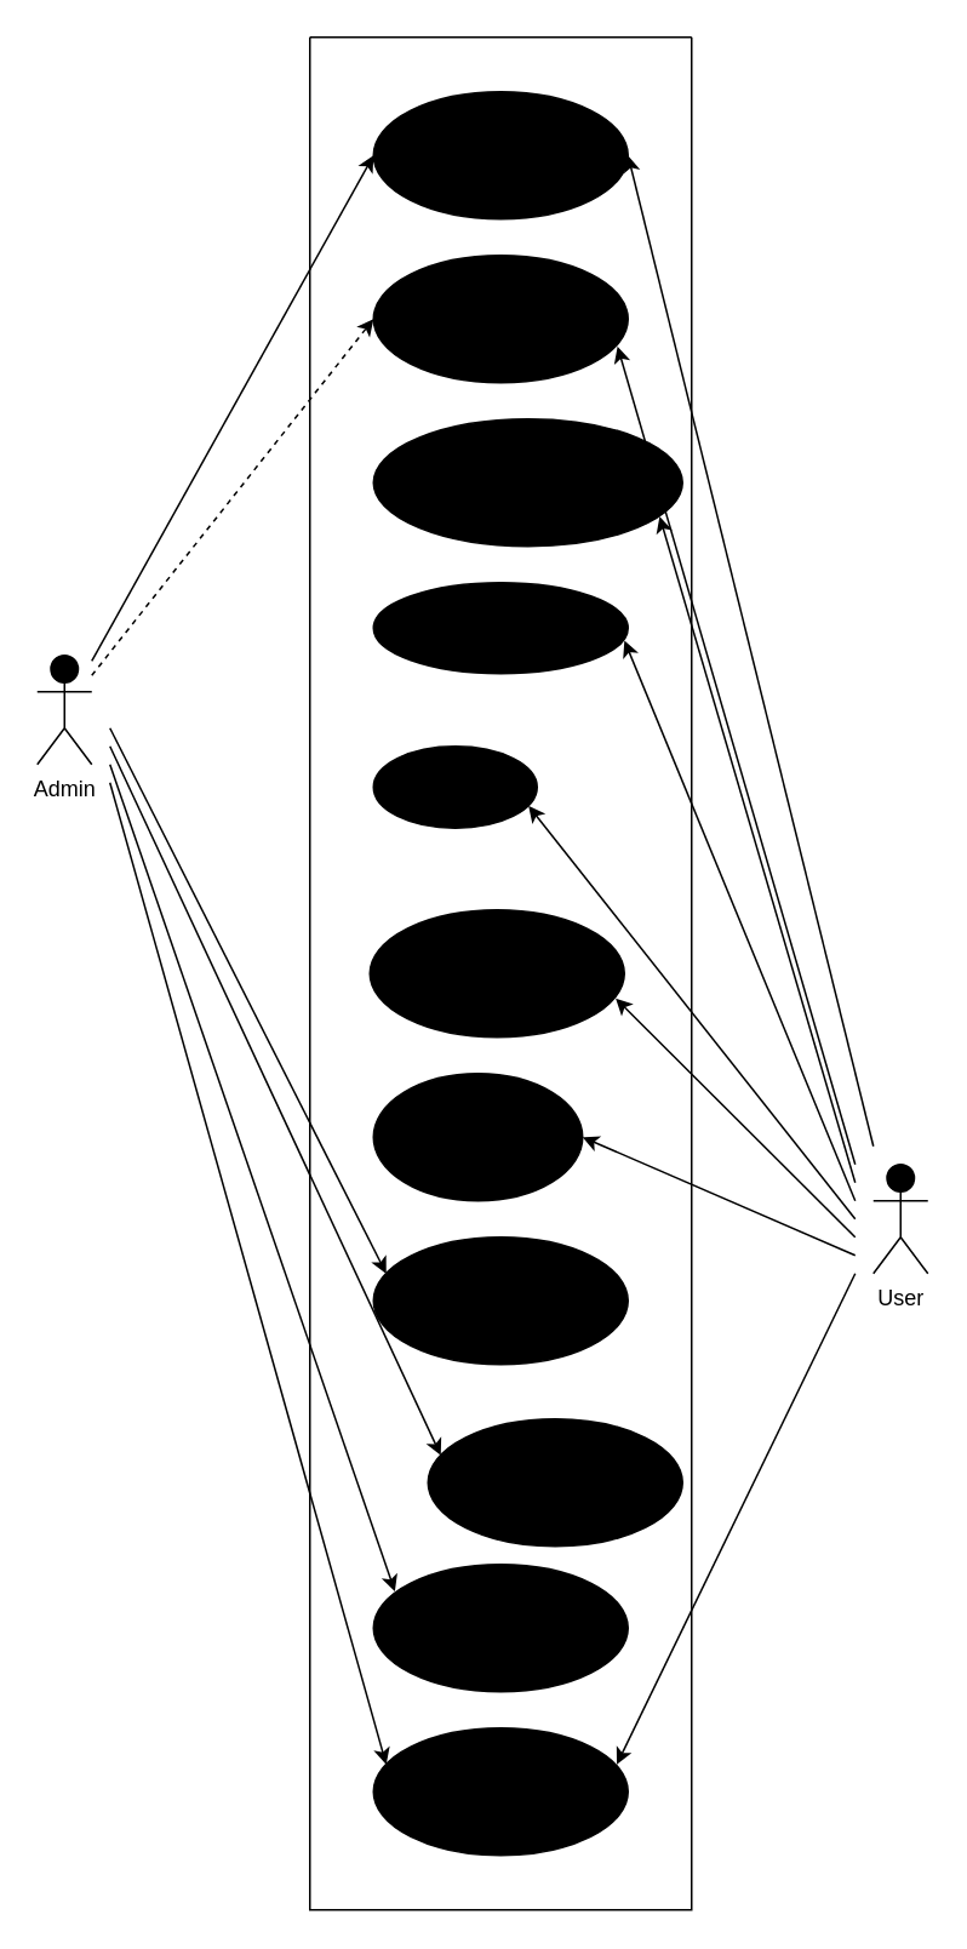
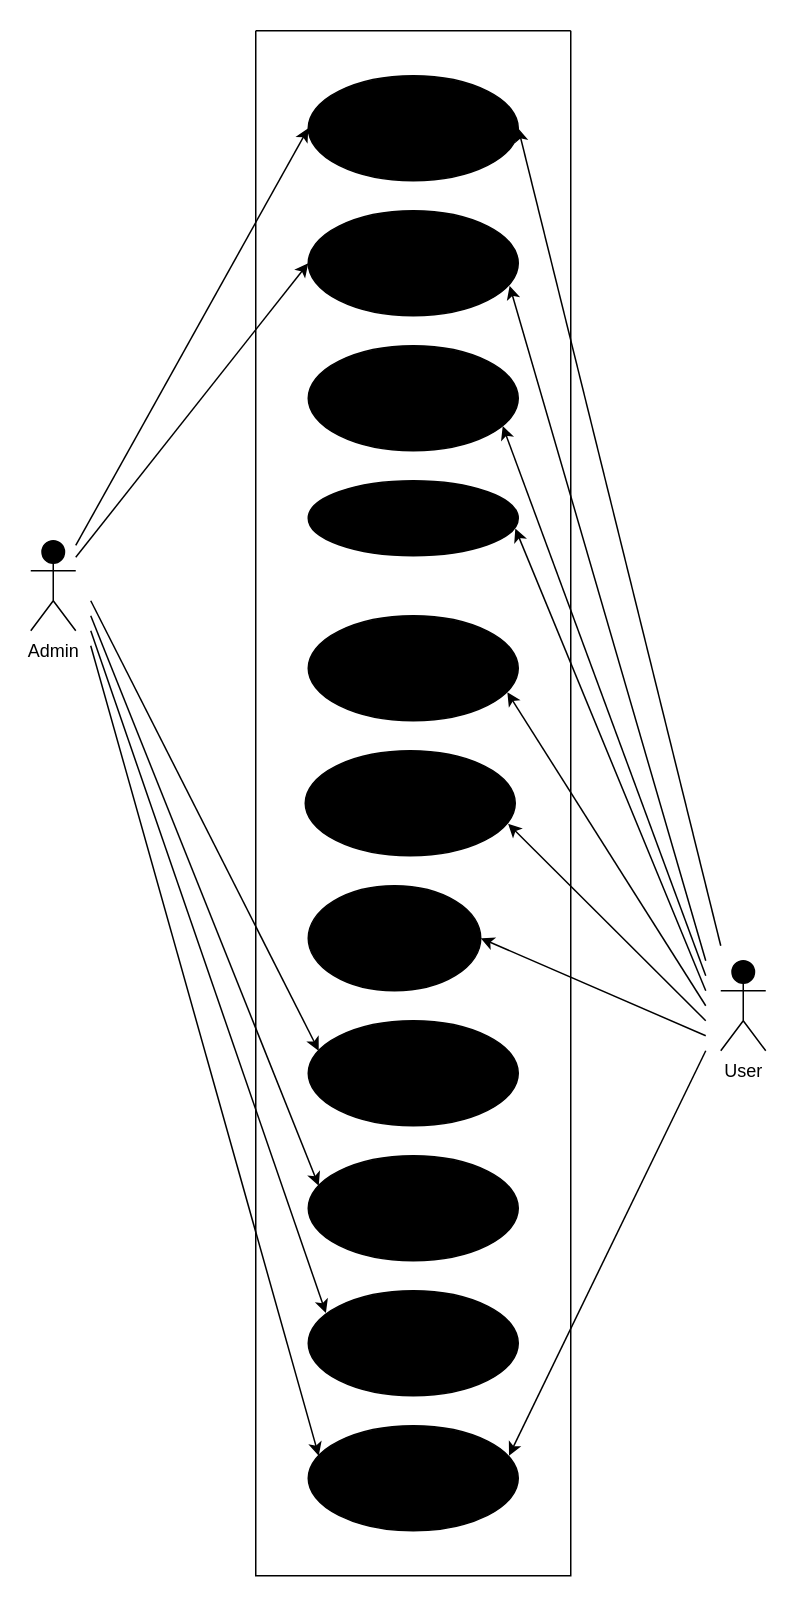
- <mxCell id="23" value="&lt;font style=&quot;color: light-dark(rgb(0, 0, 0), rgb(0, 0, 0));&quot;&gt;View Products&lt;/font&gt;" style="ellipse;whiteSpace=wrap;html=1;strokeColor=light-dark(#000000,#000000);fontColor=#FEFAE0;fillColor=light-dark(#FCD34D,#FCD34D);gradientColor=light-dark(#F59E0B,#F59E0B);gradientDirection=east;" vertex="1" parent="17"><mxGeometry x="35" y="210" width="170" height="70" as="geometry" /></mxCell>
+ <mxCell id="23" value="&lt;font style=&quot;color: light-dark(rgb(0, 0, 0), rgb(0, 0, 0));&quot;&gt;View Products&lt;/font&gt;" style="ellipse;whiteSpace=wrap;html=1;strokeColor=light-dark(#000000,#000000);fontColor=#FEFAE0;fillColor=light-dark(#FCD34D,#FCD34D);gradientColor=light-dark(#F59E0B,#F59E0B);gradientDirection=east;" vertex="1" parent="17"><mxGeometry x="35" y="210" width="140" height="70" as="geometry" /></mxCell>
- <mxCell id="6" value="" style="edgeStyle=none;orthogonalLoop=1;jettySize=auto;html=1;rounded=0;strokeColor=light-dark(#000000,#000000);fontColor=#FEFAE0;fillColor=#BC6C25;entryX=0;entryY=0.5;entryDx=0;entryDy=0;dashed=1;" edge="1" parent="1" target="24" source="3"><mxGeometry width="100" relative="1" as="geometry"><mxPoint x="60" y="380" as="sourcePoint" /><mxPoint x="200" y="270" as="targetPoint" /><Array as="points" /></mxGeometry></mxCell>
+ <mxCell id="6" value="" style="edgeStyle=none;orthogonalLoop=1;jettySize=auto;html=1;rounded=0;strokeColor=light-dark(#000000,#000000);fontColor=#FEFAE0;fillColor=#BC6C25;entryX=0;entryY=0.5;entryDx=0;entryDy=0;" edge="1" parent="1" target="24" source="3"><mxGeometry width="100" relative="1" as="geometry"><mxPoint x="60" y="380" as="sourcePoint" /><mxPoint x="200" y="270" as="targetPoint" /><Array as="points" /></mxGeometry></mxCell>
- <mxCell id="25" value="&lt;font style=&quot;color: light-dark(rgb(0, 0, 0), rgb(0, 0, 0));&quot;&gt;View Blogs&lt;/font&gt;" style="ellipse;whiteSpace=wrap;html=1;strokeColor=light-dark(#000000,#000000);fontColor=#FEFAE0;fillColor=light-dark(#FCD34D,#FCD34D);gradientColor=light-dark(#F59E0B,#F59E0B);gradientDirection=east;" vertex="1" parent="17"><mxGeometry x="35" y="390" width="90" height="45" as="geometry" /></mxCell>
+ <mxCell id="25" value="&lt;font style=&quot;color: light-dark(rgb(0, 0, 0), rgb(0, 0, 0));&quot;&gt;View Blogs&lt;/font&gt;" style="ellipse;whiteSpace=wrap;html=1;strokeColor=light-dark(#000000,#000000);fontColor=#FEFAE0;fillColor=light-dark(#FCD34D,#FCD34D);gradientColor=light-dark(#F59E0B,#F59E0B);gradientDirection=east;" vertex="1" parent="17"><mxGeometry x="35" y="390" width="140" height="70" as="geometry" /></mxCell>
- <mxCell id="19" value="&lt;font style=&quot;color: light-dark(rgb(0, 0, 0), rgb(0, 0, 0));&quot;&gt;Manage Custom Orders&lt;/font&gt;" style="ellipse;whiteSpace=wrap;html=1;strokeColor=light-dark(#000000,#000000);fontColor=#FEFAE0;fillColor=light-dark(#FCD34D,#FCD34D);gradientColor=light-dark(#F59E0B,#F59E0B);gradientDirection=east;" vertex="1" parent="17"><mxGeometry x="65" y="760" width="140" height="70" as="geometry" /></mxCell>
+ <mxCell id="19" value="&lt;font style=&quot;color: light-dark(rgb(0, 0, 0), rgb(0, 0, 0));&quot;&gt;Manage Custom Orders&lt;/font&gt;" style="ellipse;whiteSpace=wrap;html=1;strokeColor=light-dark(#000000,#000000);fontColor=#FEFAE0;fillColor=light-dark(#FCD34D,#FCD34D);gradientColor=light-dark(#F59E0B,#F59E0B);gradientDirection=east;" vertex="1" parent="17"><mxGeometry x="35" y="750" width="140" height="70" as="geometry" /></mxCell>
